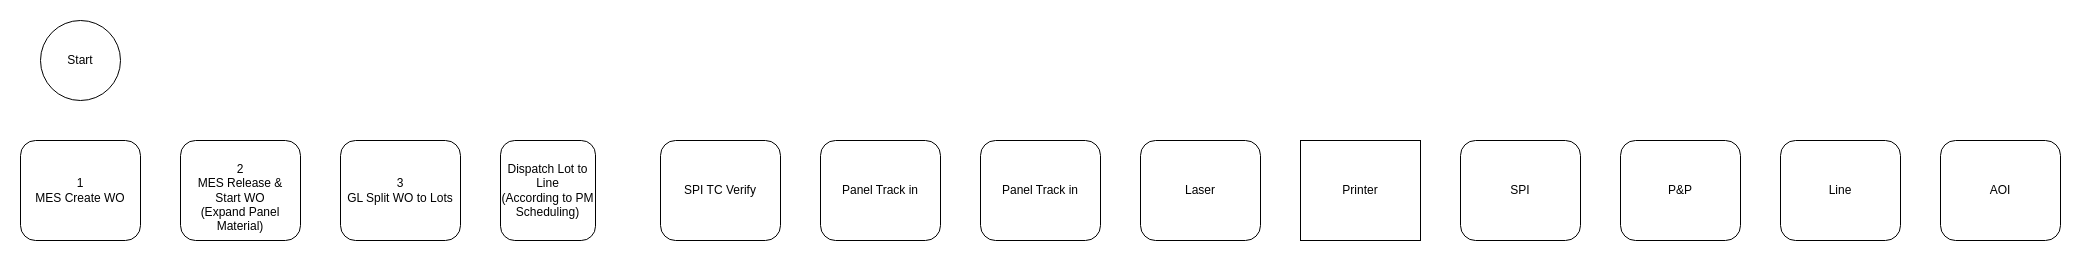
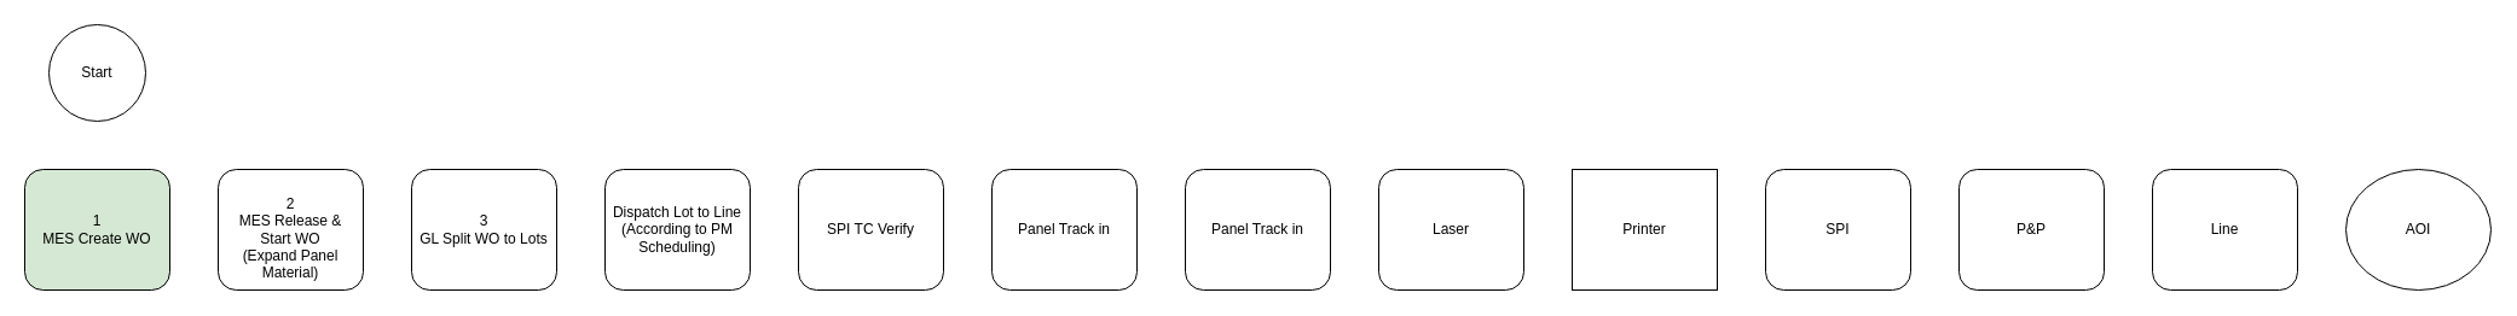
- <mxCell id="2" value="1&lt;br&gt;MES Create WO" style="rounded=1;whiteSpace=wrap;html=1;" vertex="1" parent="1"><mxGeometry x="20" y="140" width="120" height="100" as="geometry" /></mxCell>
+ <mxCell id="2" value="1&lt;br&gt;MES Create WO" style="rounded=1;whiteSpace=wrap;html=1;fillColor=#d5e8d4;" vertex="1" parent="1"><mxGeometry x="20" y="140" width="120" height="100" as="geometry" /></mxCell>
- <mxCell id="6" value="Dispatch Lot to Line&lt;br&gt;(According to PM Scheduling)" style="rounded=1;whiteSpace=wrap;html=1;" vertex="1" parent="1"><mxGeometry x="500" y="140" width="95" height="100" as="geometry" /></mxCell>
+ <mxCell id="6" value="Dispatch Lot to Line&lt;br&gt;(According to PM Scheduling)" style="rounded=1;whiteSpace=wrap;html=1;" vertex="1" parent="1"><mxGeometry x="500" y="140" width="120" height="100" as="geometry" /></mxCell>
- <mxCell id="15" value="AOI" style="rounded=1;whiteSpace=wrap;html=1;" vertex="1" parent="1"><mxGeometry x="1940" y="140" width="120" height="100" as="geometry" /></mxCell>
+ <mxCell id="15" value="AOI" style="ellipse;whiteSpace=wrap;html=1;" vertex="1" parent="1"><mxGeometry x="1940" y="140" width="120" height="100" as="geometry" /></mxCell>
